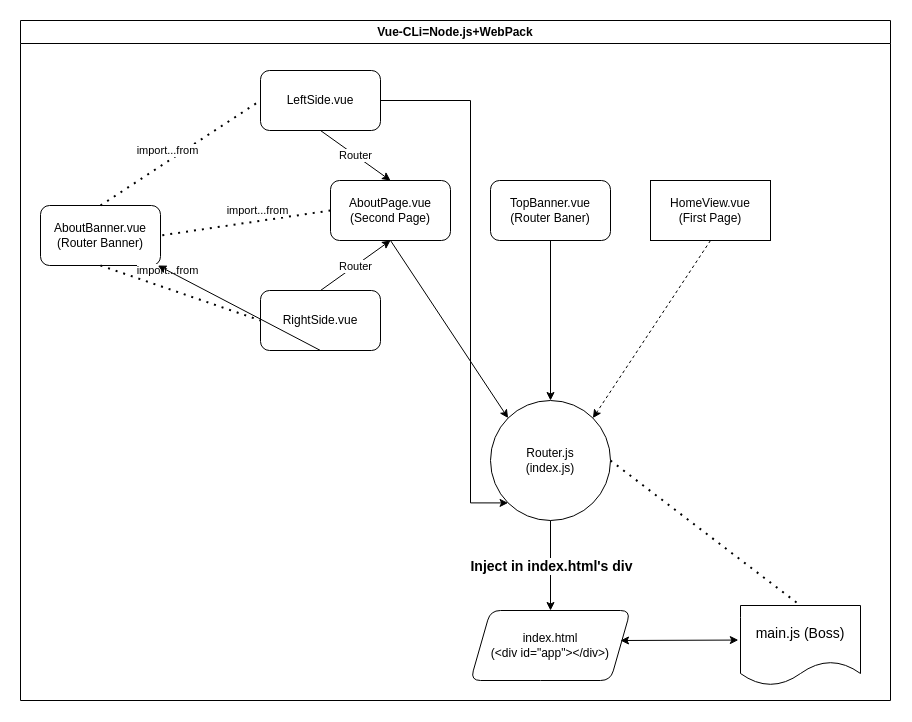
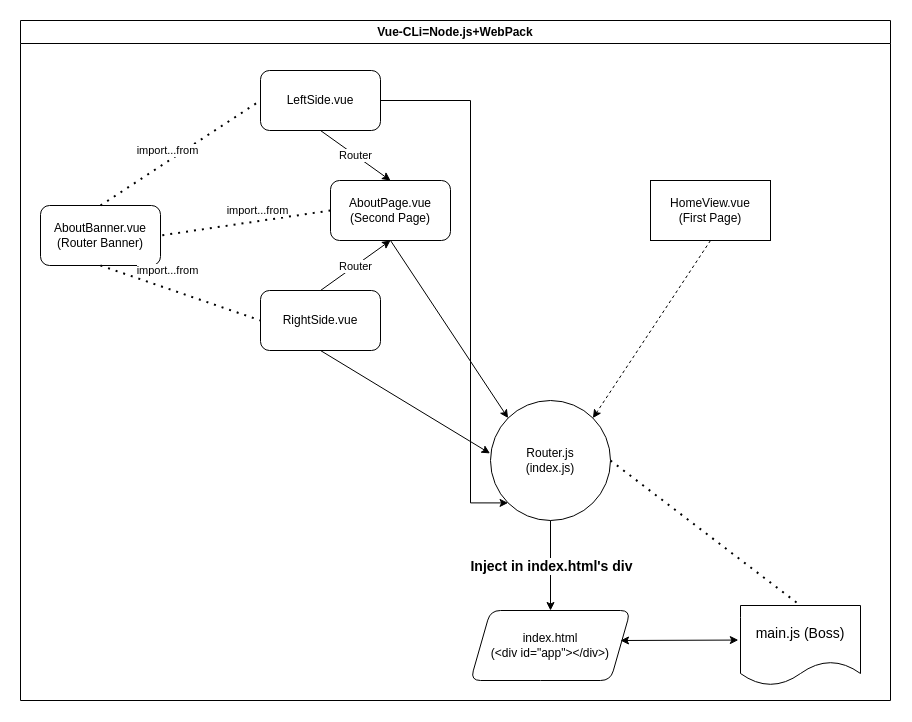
- <mxCell id="3" value="TopBanner.vue&lt;div&gt;(Router Baner)&lt;br&gt;&lt;/div&gt;" style="rounded=1;whiteSpace=wrap;html=1;" parent="1" vertex="1"><mxGeometry x="490" y="180" width="120" height="60" as="geometry" /></mxCell>
- <mxCell id="30" value="" style="endArrow=classic;html=1;rounded=0;exitX=0.5;exitY=1;exitDx=0;exitDy=0;" edge="1" parent="1" source="20" target="16"><mxGeometry width="50" height="50" relative="1" as="geometry"><mxPoint x="500" y="390" as="sourcePoint" /><mxPoint x="550" y="340" as="targetPoint" /></mxGeometry></mxCell>
+ <mxCell id="30" value="" style="endArrow=classic;html=1;rounded=0;exitX=0.5;exitY=1;exitDx=0;exitDy=0;entryX=-0.004;entryY=0.441;entryDx=0;entryDy=0;entryPerimeter=0;" edge="1" parent="1" source="20" target="4"><mxGeometry width="50" height="50" relative="1" as="geometry"><mxPoint x="500" y="390" as="sourcePoint" /><mxPoint x="550" y="340" as="targetPoint" /></mxGeometry></mxCell>
- <mxCell id="7" value="" style="endArrow=classic;html=1;entryX=0.5;entryY=0;entryDx=0;entryDy=0;exitX=0.5;exitY=1;exitDx=0;exitDy=0;" parent="1" source="3" target="4" edge="1"><mxGeometry width="50" height="50" relative="1" as="geometry"><mxPoint x="510" y="360" as="sourcePoint" /><mxPoint x="560" y="310" as="targetPoint" /></mxGeometry></mxCell>
